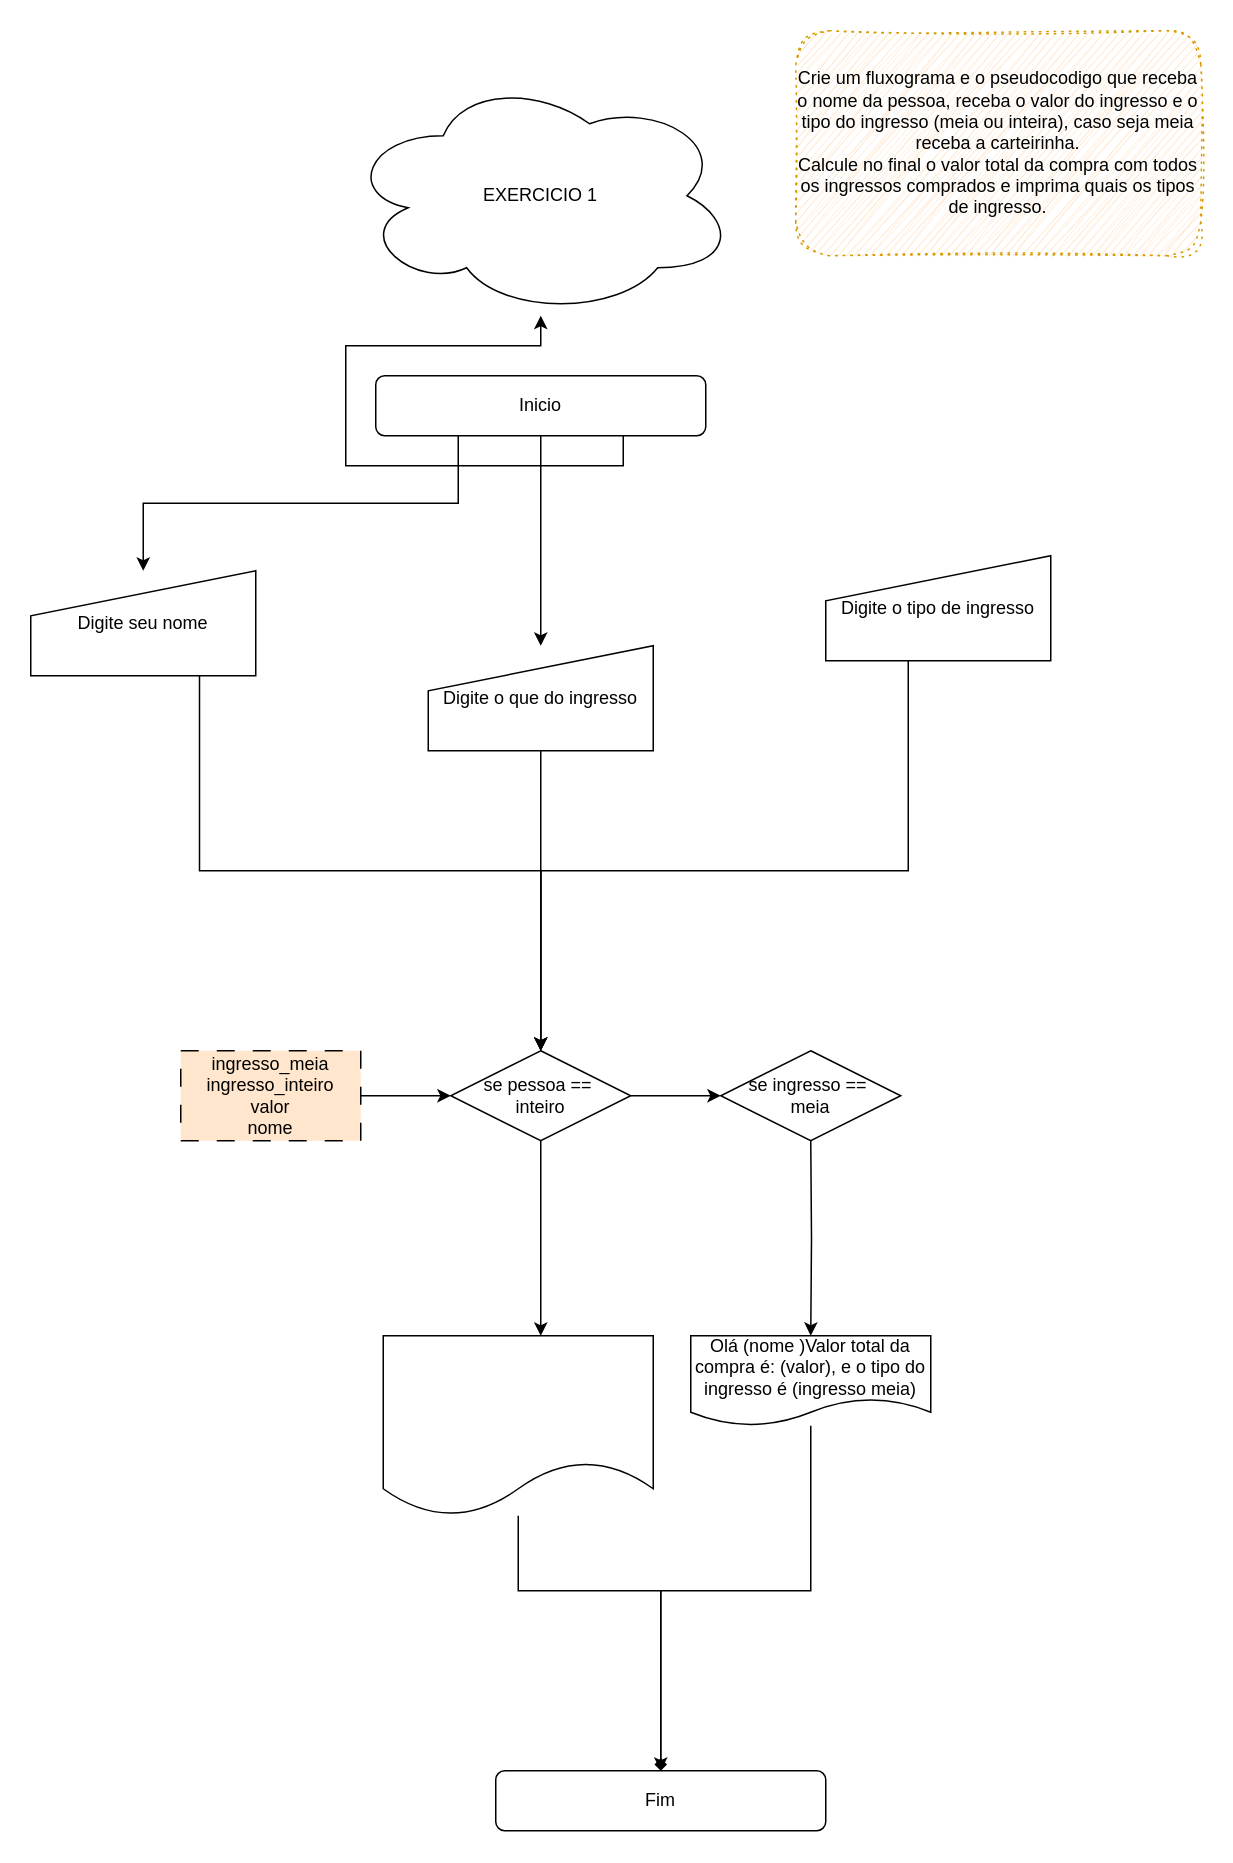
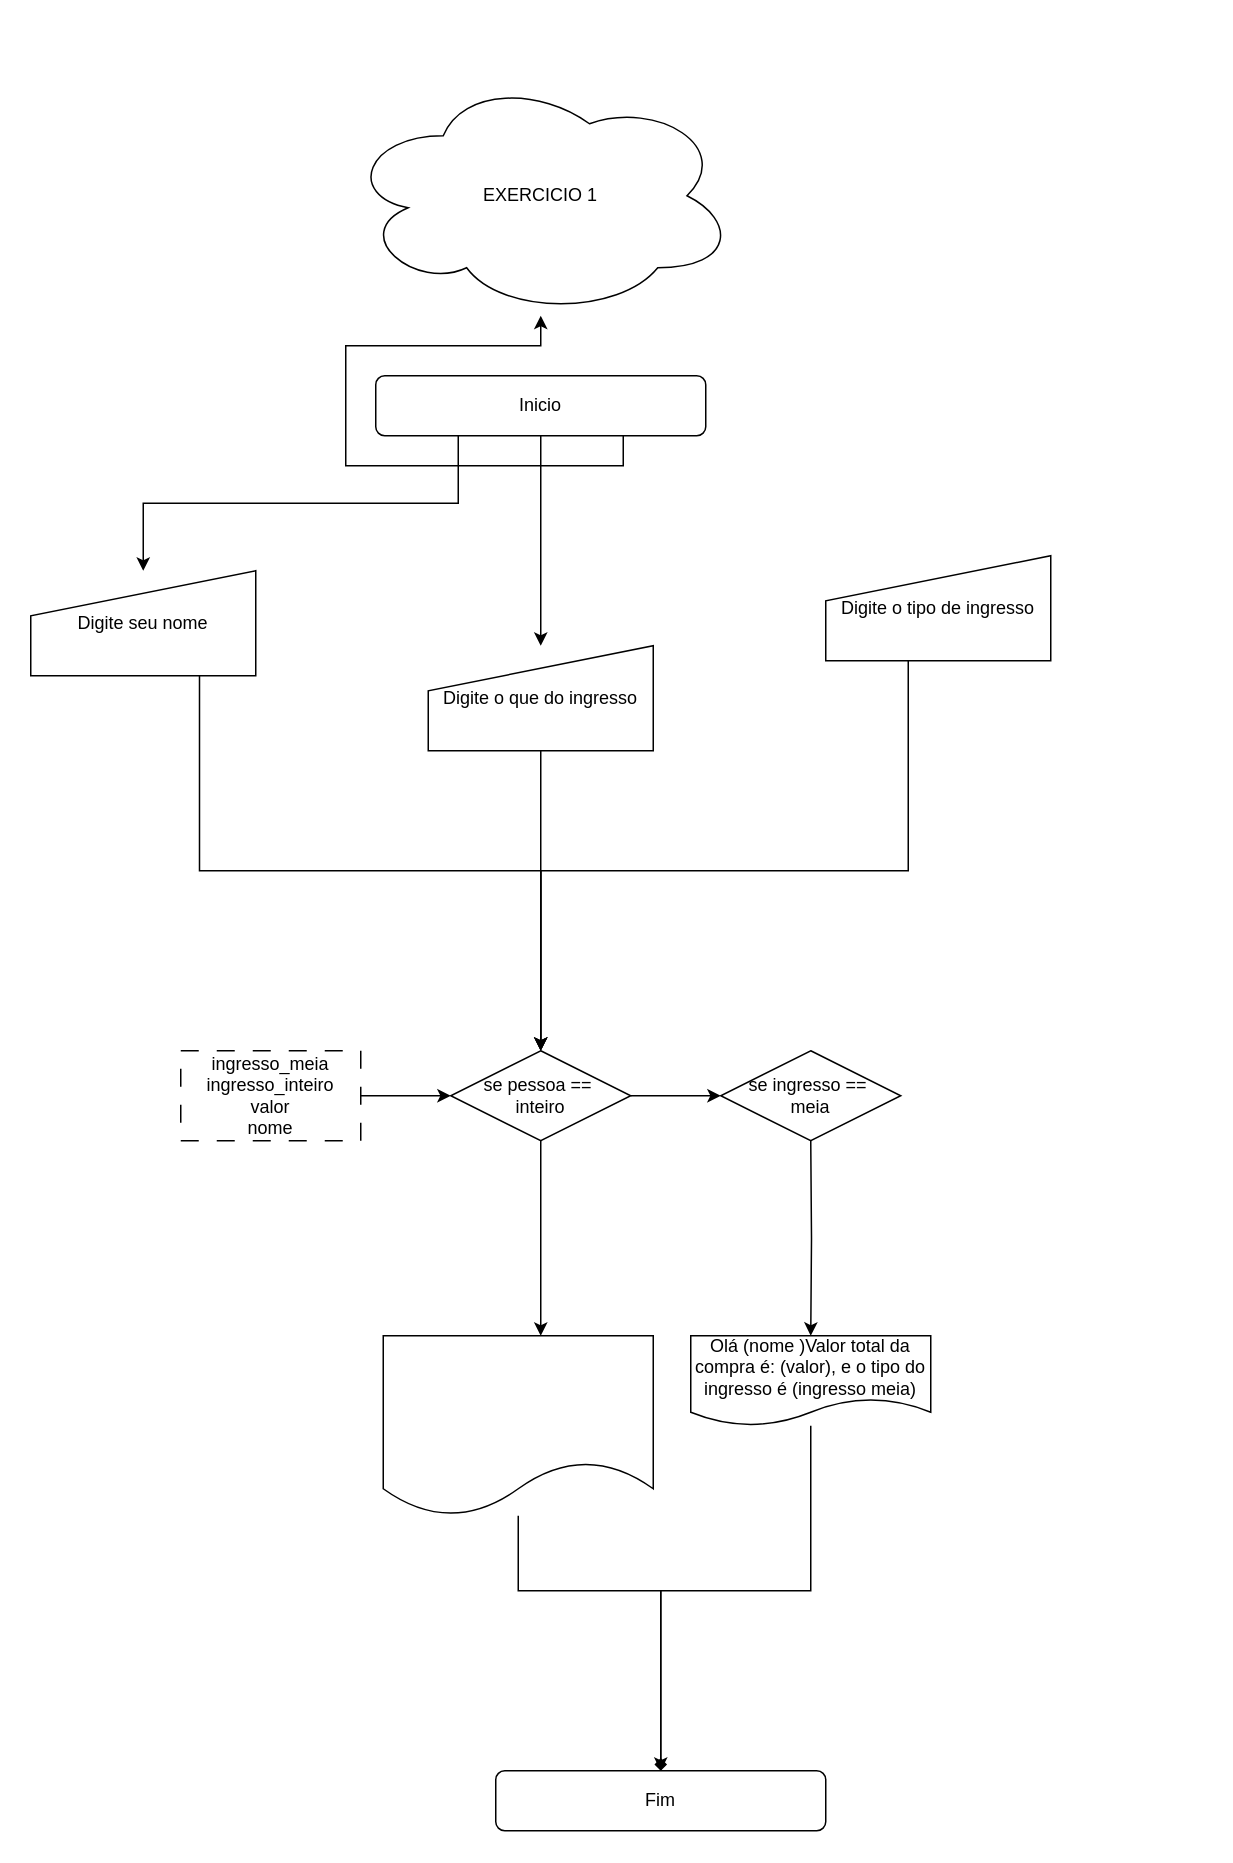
- <mxCell id="21" value="&lt;div&gt;Crie um fluxograma e o pseudocodigo que receba o nome da pessoa, receba o valor do ingresso e o tipo do ingresso (meia ou inteira), caso seja meia receba a carteirinha.&lt;/div&gt;&lt;div&gt;Calcule no final o valor total da compra com todos os ingressos comprados e imprima quais os tipos de ingresso.&lt;/div&gt;" style="rounded=1;whiteSpace=wrap;html=1;fillColor=#ffe6cc;strokeColor=#d79b00;dashed=1;dashPattern=1 4;glass=0;sketch=1;curveFitting=1;jiggle=2;" vertex="1" parent="1"><mxGeometry x="530" y="20" width="270" height="150" as="geometry" /></mxCell>
- <mxCell id="17" value="&lt;div&gt;ingresso_meia&lt;/div&gt;&lt;div&gt;ingresso_inteiro&lt;/div&gt;&lt;div&gt;valor&lt;/div&gt;&lt;div&gt;nome&lt;/div&gt;" style="rounded=0;whiteSpace=wrap;html=1;dashed=1;dashPattern=12 12;fillColor=#ffe6cc;" vertex="1" parent="1"><mxGeometry x="120" y="700" width="120" height="60" as="geometry" /></mxCell>
+ <mxCell id="17" value="&lt;div&gt;ingresso_meia&lt;/div&gt;&lt;div&gt;ingresso_inteiro&lt;/div&gt;&lt;div&gt;valor&lt;/div&gt;&lt;div&gt;nome&lt;/div&gt;" style="rounded=0;whiteSpace=wrap;html=1;dashed=1;dashPattern=12 12;" vertex="1" parent="1"><mxGeometry x="120" y="700" width="120" height="60" as="geometry" /></mxCell>
